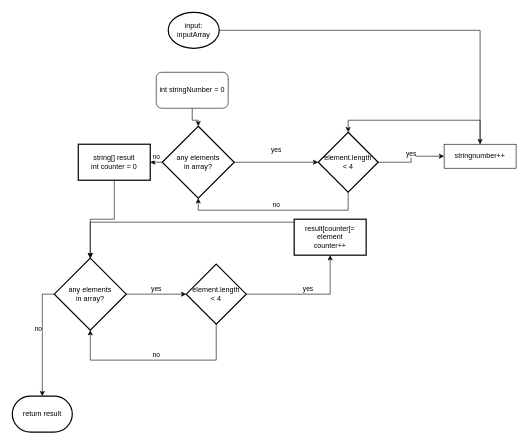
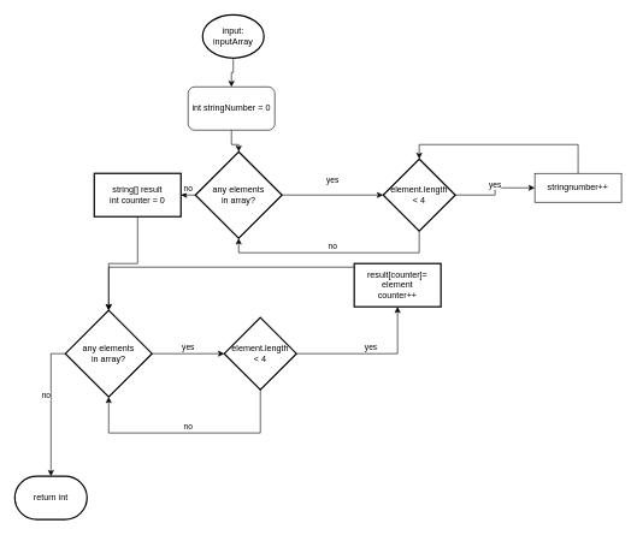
- <mxCell id="2" value="" style="edgeStyle=orthogonalEdgeStyle;rounded=0;orthogonalLoop=1;jettySize=auto;html=1;" edge="1" parent="1" source="3" target="9"><mxGeometry relative="1" as="geometry" /></mxCell>
+ <mxCell id="2" value="" style="edgeStyle=orthogonalEdgeStyle;rounded=0;orthogonalLoop=1;jettySize=auto;html=1;entryX=0.5;entryY=0;entryDx=0;entryDy=0;" edge="1" parent="1" source="3" target="7"><mxGeometry relative="1" as="geometry" /></mxCell>
- <mxCell id="25" value="return result" style="strokeWidth=2;html=1;shape=mxgraph.flowchart.terminator;whiteSpace=wrap;" vertex="1" parent="1"><mxGeometry x="20" y="660" width="100" height="60" as="geometry" /></mxCell>
+ <mxCell id="25" value="return int" style="strokeWidth=2;html=1;shape=mxgraph.flowchart.terminator;whiteSpace=wrap;" vertex="1" parent="1"><mxGeometry x="20" y="660" width="100" height="60" as="geometry" /></mxCell>
